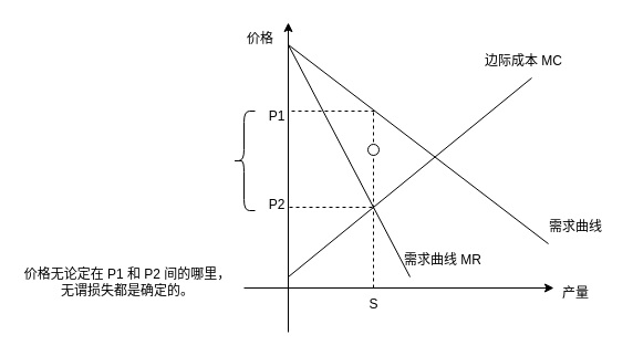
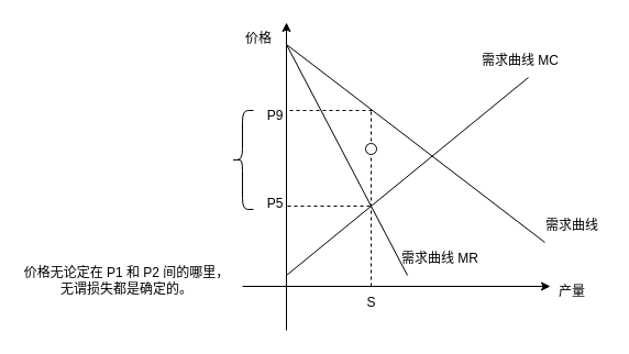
- <mxCell id="14" value="边际成本 MC" style="text;html=1;strokeColor=none;fillColor=none;align=center;verticalAlign=middle;whiteSpace=wrap;rounded=0;" vertex="1" parent="1"><mxGeometry x="433" y="40" width="80" height="30" as="geometry" /></mxCell>
+ <mxCell id="14" value="需求曲线 MC" style="text;html=1;strokeColor=none;fillColor=none;align=center;verticalAlign=middle;whiteSpace=wrap;rounded=0;" vertex="1" parent="1"><mxGeometry x="433" y="40" width="80" height="30" as="geometry" /></mxCell>
- <mxCell id="11" value="P1" style="text;html=1;strokeColor=none;fillColor=none;align=center;verticalAlign=middle;whiteSpace=wrap;rounded=0;" vertex="1" parent="1"><mxGeometry x="240" y="90" width="20" height="30" as="geometry" /></mxCell>
+ <mxCell id="11" value="P9" style="text;html=1;strokeColor=none;fillColor=none;align=center;verticalAlign=middle;whiteSpace=wrap;rounded=0;" vertex="1" parent="1"><mxGeometry x="240" y="90" width="20" height="30" as="geometry" /></mxCell>
- <mxCell id="12" value="P2" style="text;html=1;strokeColor=none;fillColor=none;align=center;verticalAlign=middle;whiteSpace=wrap;rounded=0;" vertex="1" parent="1"><mxGeometry x="240" y="170" width="20" height="30" as="geometry" /></mxCell>
+ <mxCell id="12" value="P5" style="text;html=1;strokeColor=none;fillColor=none;align=center;verticalAlign=middle;whiteSpace=wrap;rounded=0;" vertex="1" parent="1"><mxGeometry x="240" y="170" width="20" height="30" as="geometry" /></mxCell>
